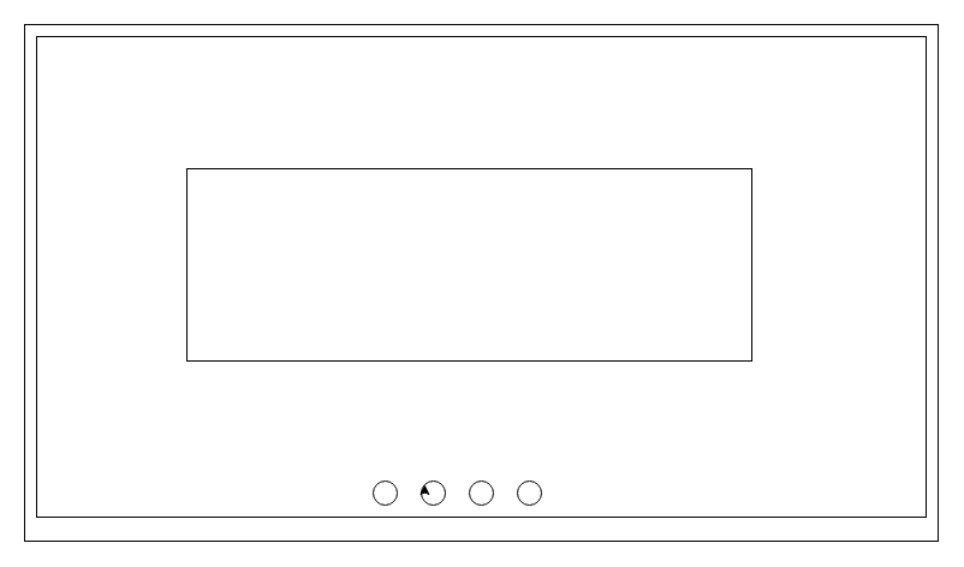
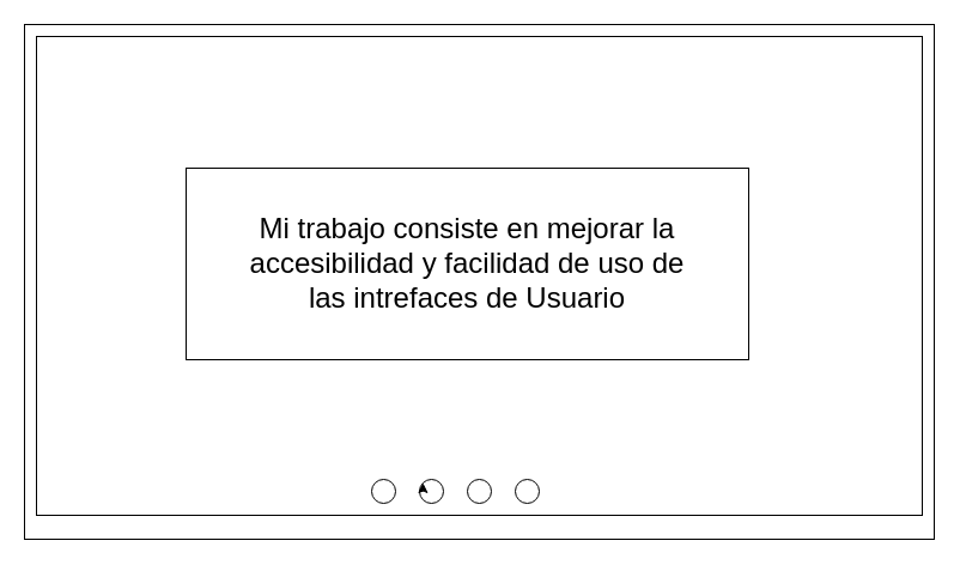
+ <mxCell id="5" value="&lt;font style=&quot;font-size: 24px;&quot;&gt;Mi trabajo consiste en mejorar la accesibilidad y facilidad de uso de las intrefaces de Usuario&lt;/font&gt;" style="text;html=1;strokeColor=none;fillColor=none;align=center;verticalAlign=middle;whiteSpace=wrap;rounded=0;" vertex="1" parent="1"><mxGeometry x="190" y="170" width="400" height="100" as="geometry" /></mxCell>
